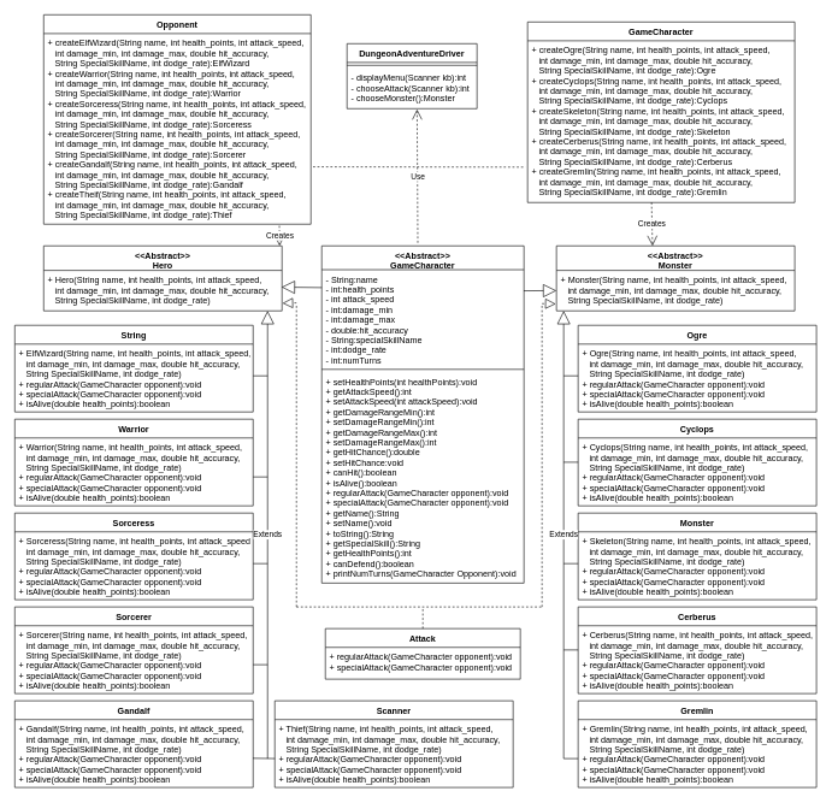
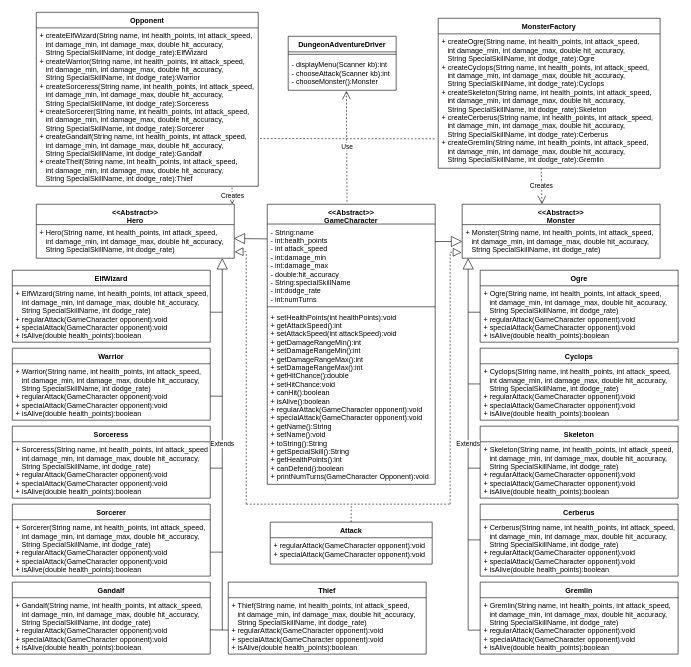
- <mxCell id="5" value="GameCharacter" style="swimlane;fontStyle=1;align=center;verticalAlign=top;childLayout=stackLayout;horizontal=1;startSize=26;horizontalStack=0;resizeParent=1;resizeParentMax=0;resizeLast=0;collapsible=1;marginBottom=0;" vertex="1" parent="1"><mxGeometry x="730" y="30" width="370" height="250" as="geometry" /></mxCell>
+ <mxCell id="5" value="MonsterFactory" style="swimlane;fontStyle=1;align=center;verticalAlign=top;childLayout=stackLayout;horizontal=1;startSize=26;horizontalStack=0;resizeParent=1;resizeParentMax=0;resizeLast=0;collapsible=1;marginBottom=0;" vertex="1" parent="1"><mxGeometry x="730" y="30" width="370" height="250" as="geometry" /></mxCell>
- <mxCell id="30" value="String" style="swimlane;fontStyle=1;align=center;verticalAlign=top;childLayout=stackLayout;horizontal=1;startSize=26;horizontalStack=0;resizeParent=1;resizeParentMax=0;resizeLast=0;collapsible=1;marginBottom=0;" vertex="1" parent="1"><mxGeometry x="20" y="450" width="330" height="120" as="geometry" /></mxCell>
+ <mxCell id="30" value="ElfWizard" style="swimlane;fontStyle=1;align=center;verticalAlign=top;childLayout=stackLayout;horizontal=1;startSize=26;horizontalStack=0;resizeParent=1;resizeParentMax=0;resizeLast=0;collapsible=1;marginBottom=0;" vertex="1" parent="1"><mxGeometry x="20" y="450" width="330" height="120" as="geometry" /></mxCell>
- <mxCell id="23" value="Monster" style="swimlane;fontStyle=1;align=center;verticalAlign=top;childLayout=stackLayout;horizontal=1;startSize=26;horizontalStack=0;resizeParent=1;resizeParentMax=0;resizeLast=0;collapsible=1;marginBottom=0;" vertex="1" parent="1"><mxGeometry x="800" y="710" width="330" height="120" as="geometry" /></mxCell>
+ <mxCell id="23" value="Skeleton" style="swimlane;fontStyle=1;align=center;verticalAlign=top;childLayout=stackLayout;horizontal=1;startSize=26;horizontalStack=0;resizeParent=1;resizeParentMax=0;resizeLast=0;collapsible=1;marginBottom=0;" vertex="1" parent="1"><mxGeometry x="800" y="710" width="330" height="120" as="geometry" /></mxCell>
- <mxCell id="40" value="Scanner" style="swimlane;fontStyle=1;align=center;verticalAlign=top;childLayout=stackLayout;horizontal=1;startSize=26;horizontalStack=0;resizeParent=1;resizeParentMax=0;resizeLast=0;collapsible=1;marginBottom=0;" vertex="1" parent="1"><mxGeometry x="380" y="970" width="330" height="120" as="geometry" /></mxCell>
+ <mxCell id="40" value="Thief" style="swimlane;fontStyle=1;align=center;verticalAlign=top;childLayout=stackLayout;horizontal=1;startSize=26;horizontalStack=0;resizeParent=1;resizeParentMax=0;resizeLast=0;collapsible=1;marginBottom=0;" vertex="1" parent="1"><mxGeometry x="380" y="970" width="330" height="120" as="geometry" /></mxCell>
